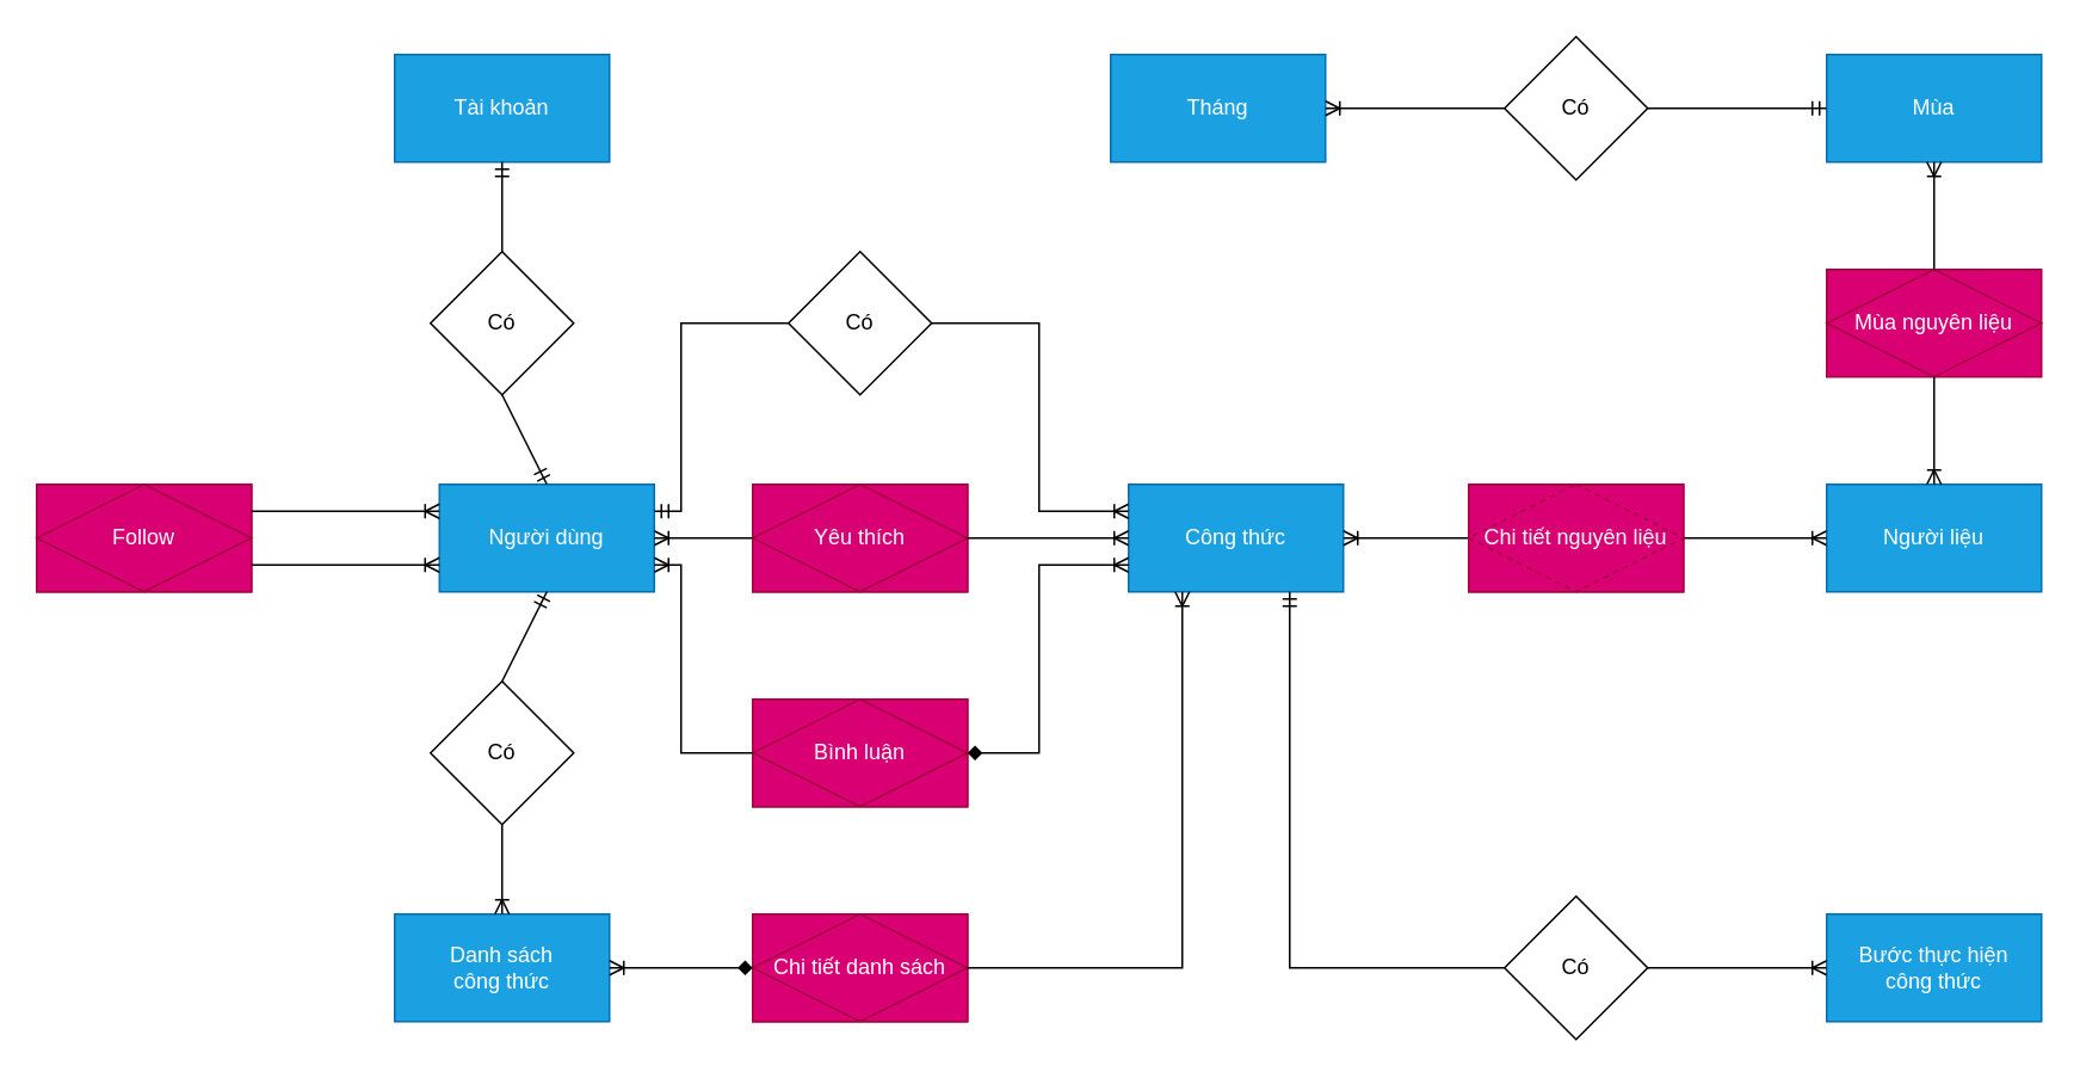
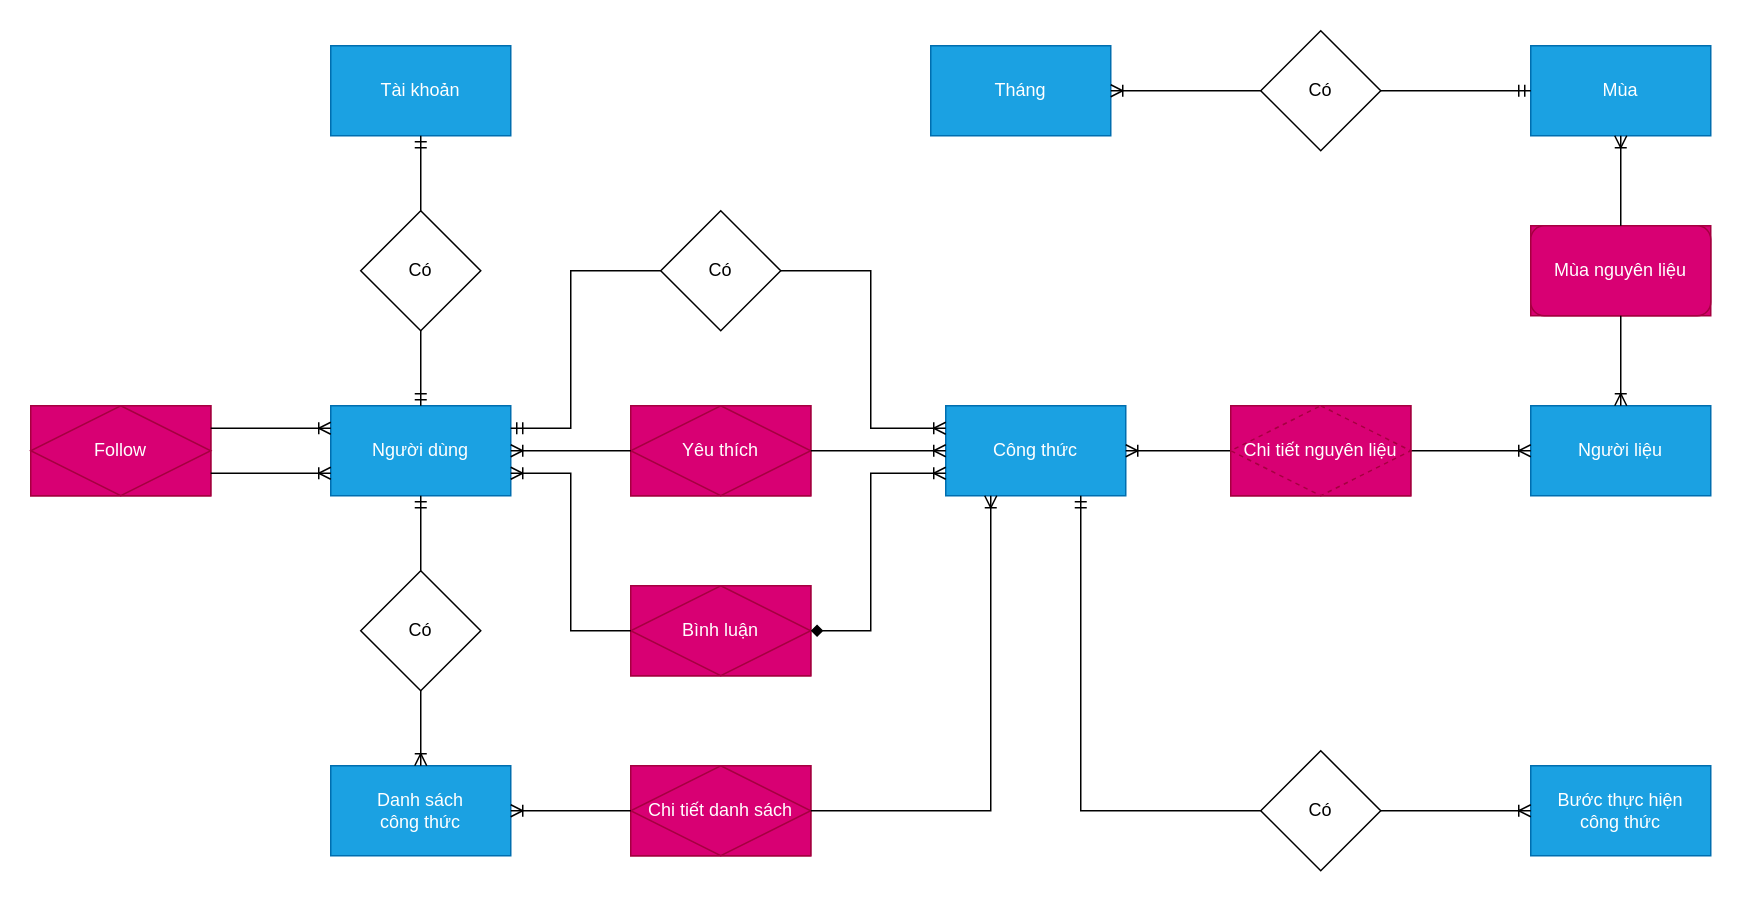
- <mxCell id="19" value="Mùa nguyên liệu" style="rhombus;whiteSpace=wrap;html=1;fillColor=#d80073;fontColor=#ffffff;strokeColor=#A50040;" vertex="1" parent="1"><mxGeometry x="1020" y="150" width="120" height="60" as="geometry" /></mxCell>
+ <mxCell id="19" value="Mùa nguyên liệu" style="whiteSpace=wrap;html=1;fillColor=#d80073;fontColor=#ffffff;strokeColor=#A50040;rounded=1;" vertex="1" parent="1"><mxGeometry x="1020" y="150" width="120" height="60" as="geometry" /></mxCell>
- <mxCell id="2" value="Người dùng" style="rounded=1;whiteSpace=wrap;html=1;arcSize=0;fillColor=#1ba1e2;strokeColor=#006EAF;fontColor=#ffffff;" vertex="1" parent="1"><mxGeometry x="245" y="270" width="120" height="60" as="geometry" /></mxCell>
+ <mxCell id="2" value="Người dùng" style="rounded=1;whiteSpace=wrap;html=1;arcSize=0;fillColor=#1ba1e2;strokeColor=#006EAF;fontColor=#ffffff;" vertex="1" parent="1"><mxGeometry x="220" y="270" width="120" height="60" as="geometry" /></mxCell>
- <mxCell id="40" value="" style="endArrow=diamond;html=1;rounded=0;startArrow=ERoneToMany;startFill=0;exitX=1;exitY=0.5;exitDx=0;exitDy=0;entryX=0;entryY=0.5;entryDx=0;entryDy=0;" edge="1" parent="1" source="34" target="39"><mxGeometry width="50" height="50" relative="1" as="geometry"><mxPoint x="290" y="520" as="sourcePoint" /><mxPoint x="290" y="470" as="targetPoint" /></mxGeometry></mxCell>
+ <mxCell id="40" value="" style="endArrow=none;html=1;rounded=0;startArrow=ERoneToMany;startFill=0;exitX=1;exitY=0.5;exitDx=0;exitDy=0;entryX=0;entryY=0.5;entryDx=0;entryDy=0;" edge="1" parent="1" source="34" target="39"><mxGeometry width="50" height="50" relative="1" as="geometry"><mxPoint x="290" y="520" as="sourcePoint" /><mxPoint x="290" y="470" as="targetPoint" /></mxGeometry></mxCell>
